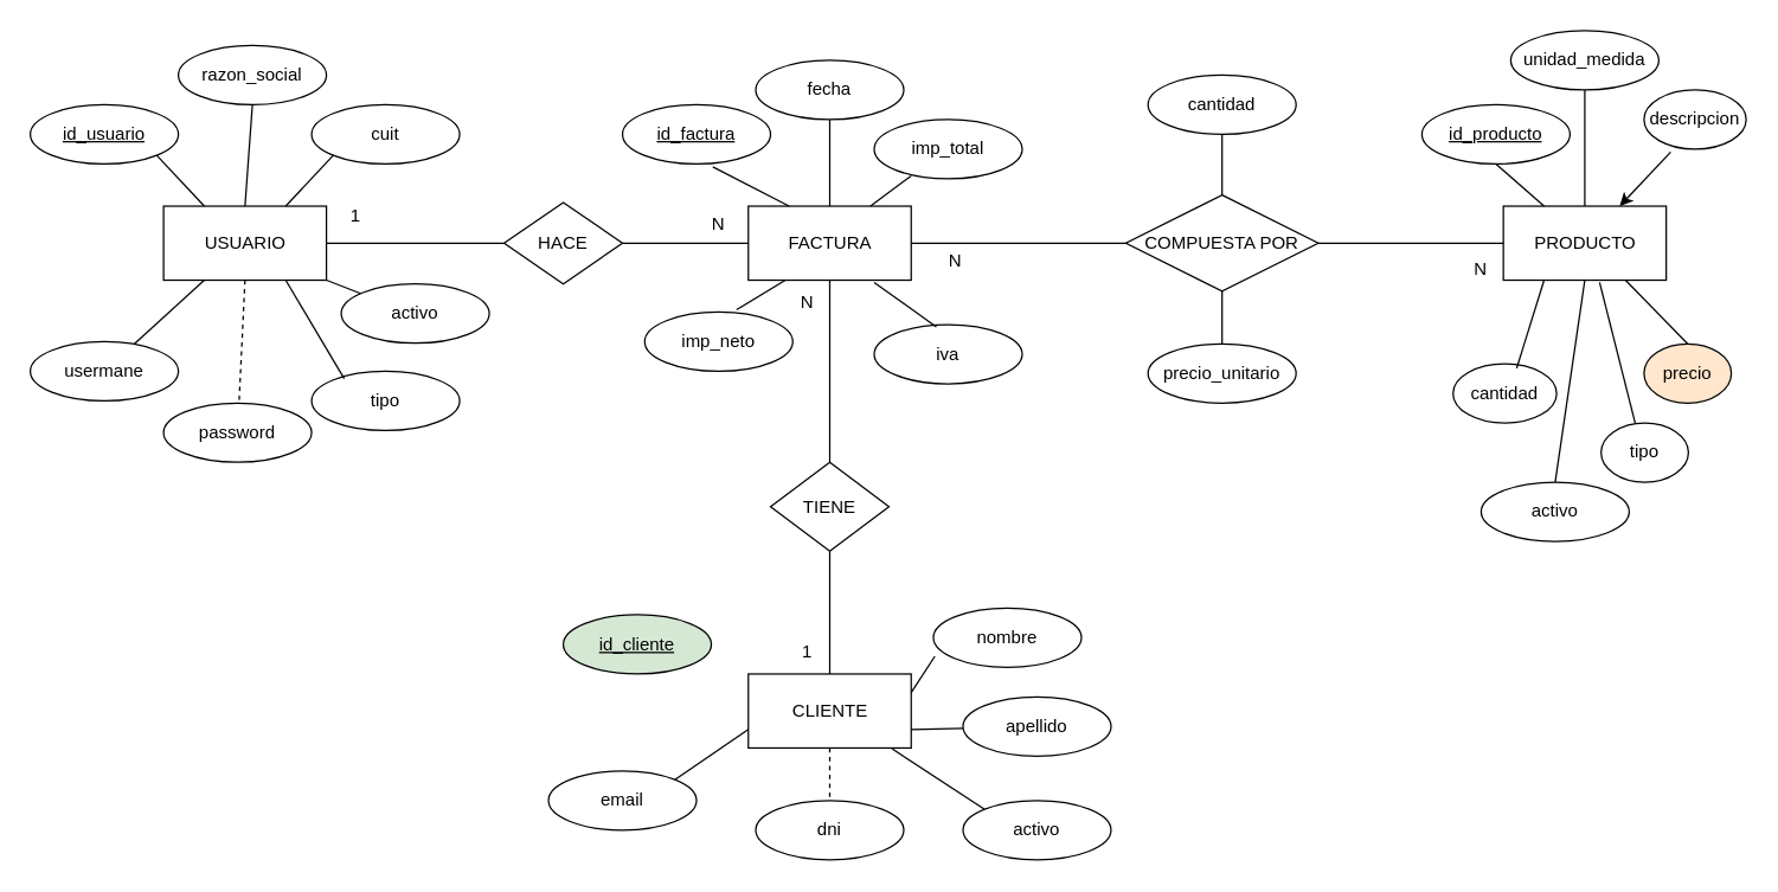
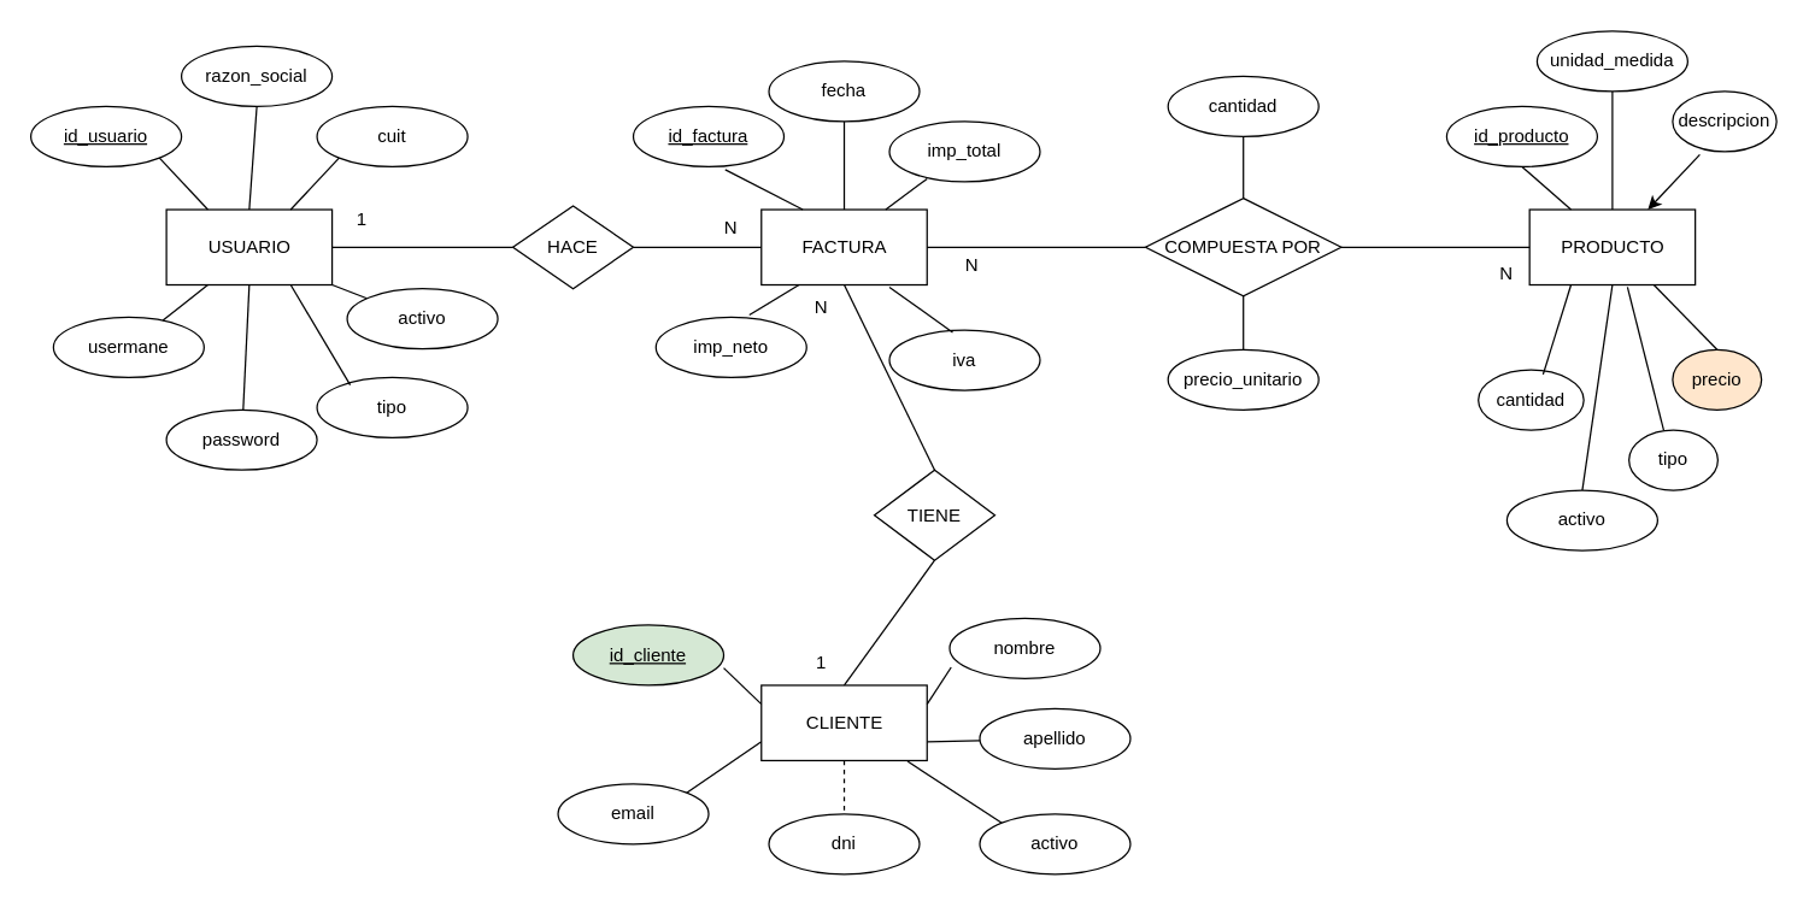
- <mxCell id="29" value="" style="endArrow=none;html=1;rounded=0;exitX=0.5;exitY=1;exitDx=0;exitDy=0;dashed=1;" edge="1" parent="1" source="4" target="23"><mxGeometry relative="1" as="geometry"><mxPoint x="60" y="430" as="sourcePoint" /><mxPoint x="220" y="430" as="targetPoint" /></mxGeometry></mxCell>
+ <mxCell id="29" value="" style="endArrow=none;html=1;rounded=0;exitX=0.5;exitY=1;exitDx=0;exitDy=0;" edge="1" parent="1" source="4" target="23"><mxGeometry relative="1" as="geometry"><mxPoint x="60" y="430" as="sourcePoint" /><mxPoint x="220" y="430" as="targetPoint" /></mxGeometry></mxCell>
- <mxCell id="24" value="usermane" style="ellipse;whiteSpace=wrap;html=1;align=center;" vertex="1" parent="1"><mxGeometry x="20" y="230" width="100" height="40" as="geometry" /></mxCell>
+ <mxCell id="24" value="usermane" style="ellipse;whiteSpace=wrap;html=1;align=center;" vertex="1" parent="1"><mxGeometry x="35" y="210" width="100" height="40" as="geometry" /></mxCell>
- <mxCell id="7" value="TIENE" style="rhombus;whiteSpace=wrap;html=1;" vertex="1" parent="1"><mxGeometry x="520" y="311.5" width="80" height="60" as="geometry" /></mxCell>
+ <mxCell id="7" value="TIENE" style="rhombus;whiteSpace=wrap;html=1;" vertex="1" parent="1"><mxGeometry x="580" y="311.5" width="80" height="60" as="geometry" /></mxCell>
+ <mxCell id="47" value="" style="endArrow=none;html=1;rounded=0;exitX=1;exitY=0.713;exitDx=0;exitDy=0;exitPerimeter=0;entryX=0;entryY=0.25;entryDx=0;entryDy=0;" edge="1" parent="1" source="38" target="3"><mxGeometry relative="1" as="geometry"><mxPoint x="130" y="500" as="sourcePoint" /><mxPoint x="290" y="500" as="targetPoint" /></mxGeometry></mxCell>
